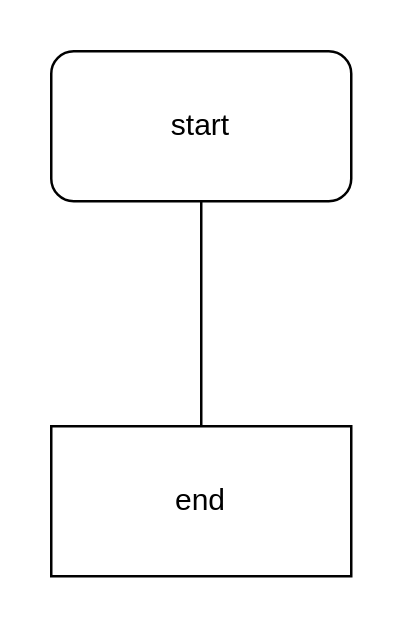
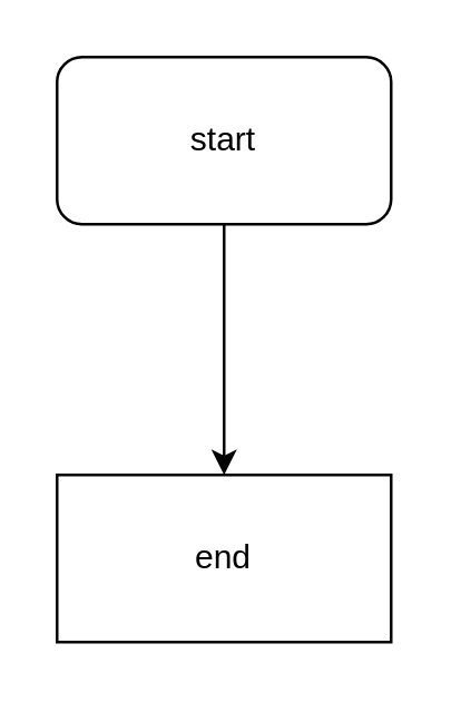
- <mxCell id="2" style="edgeStyle=orthogonalEdgeStyle;rounded=0;orthogonalLoop=1;jettySize=auto;html=1;entryX=0.5;entryY=0;entryDx=0;entryDy=0;endArrow=none;" parent="1" source="3" target="4" edge="1"><mxGeometry relative="1" as="geometry" /></mxCell>
+ <mxCell id="2" style="edgeStyle=orthogonalEdgeStyle;rounded=0;orthogonalLoop=1;jettySize=auto;html=1;entryX=0.5;entryY=0;entryDx=0;entryDy=0;" parent="1" source="3" target="4" edge="1"><mxGeometry relative="1" as="geometry" /></mxCell>
